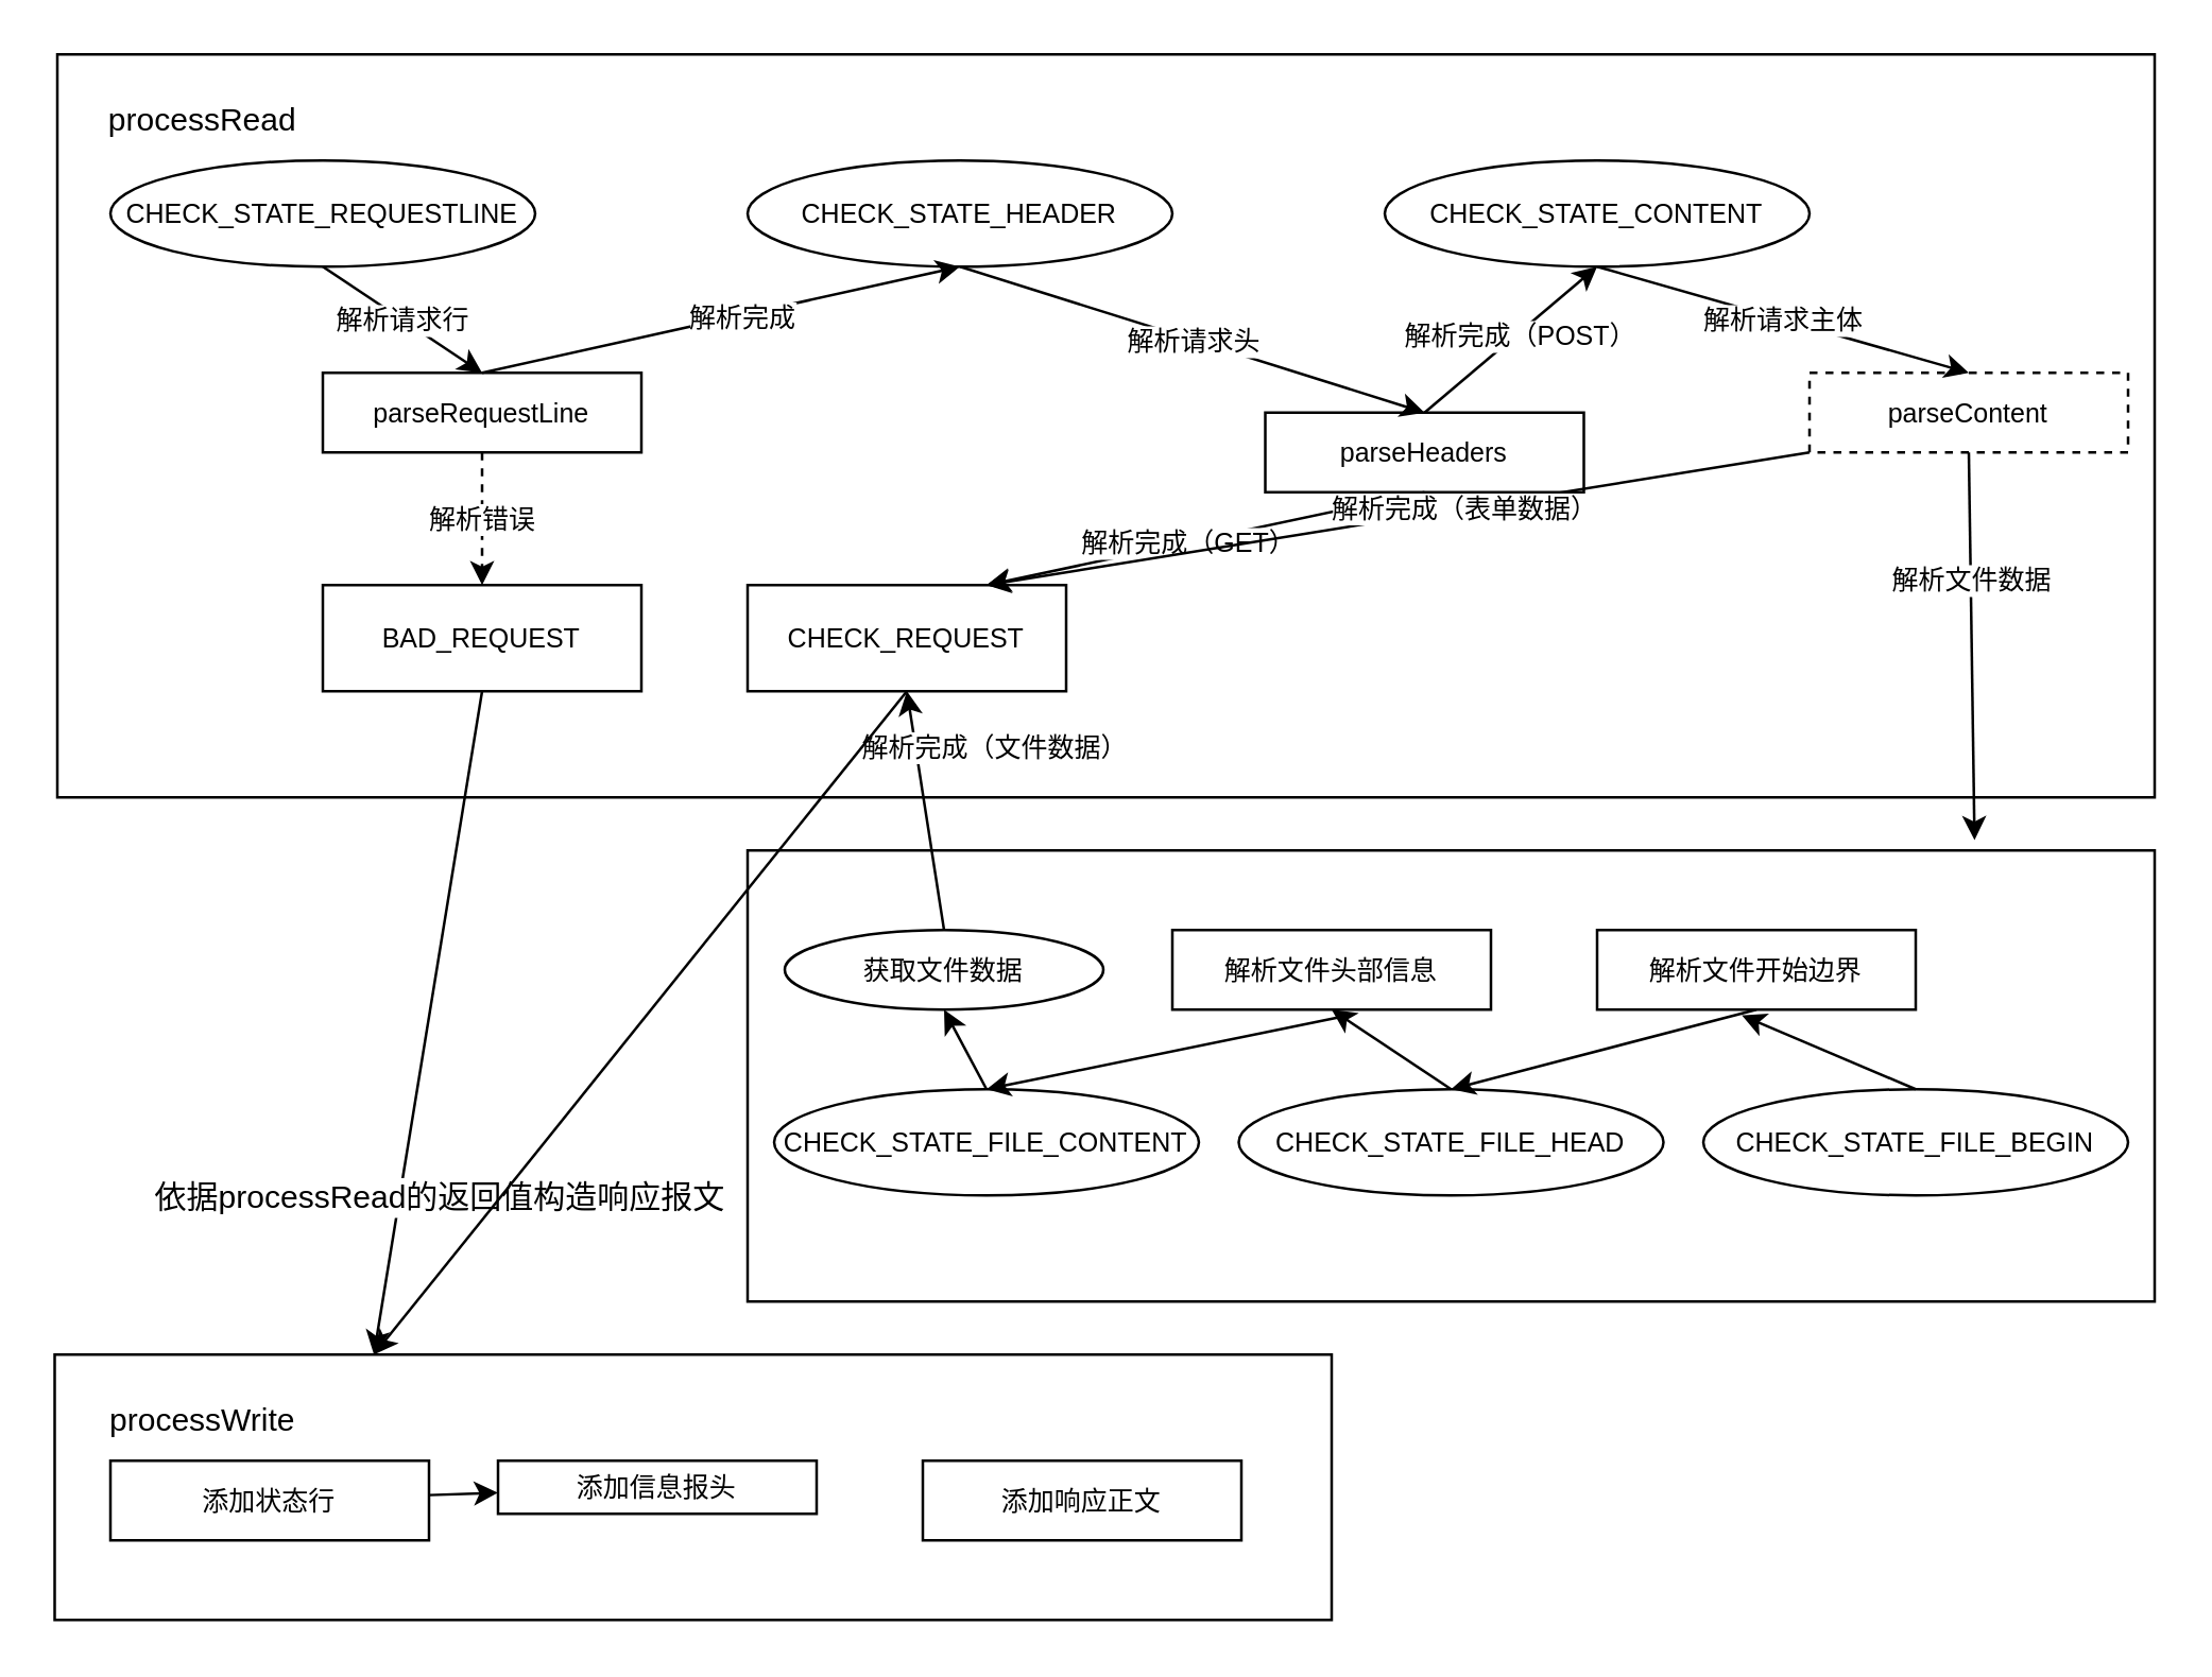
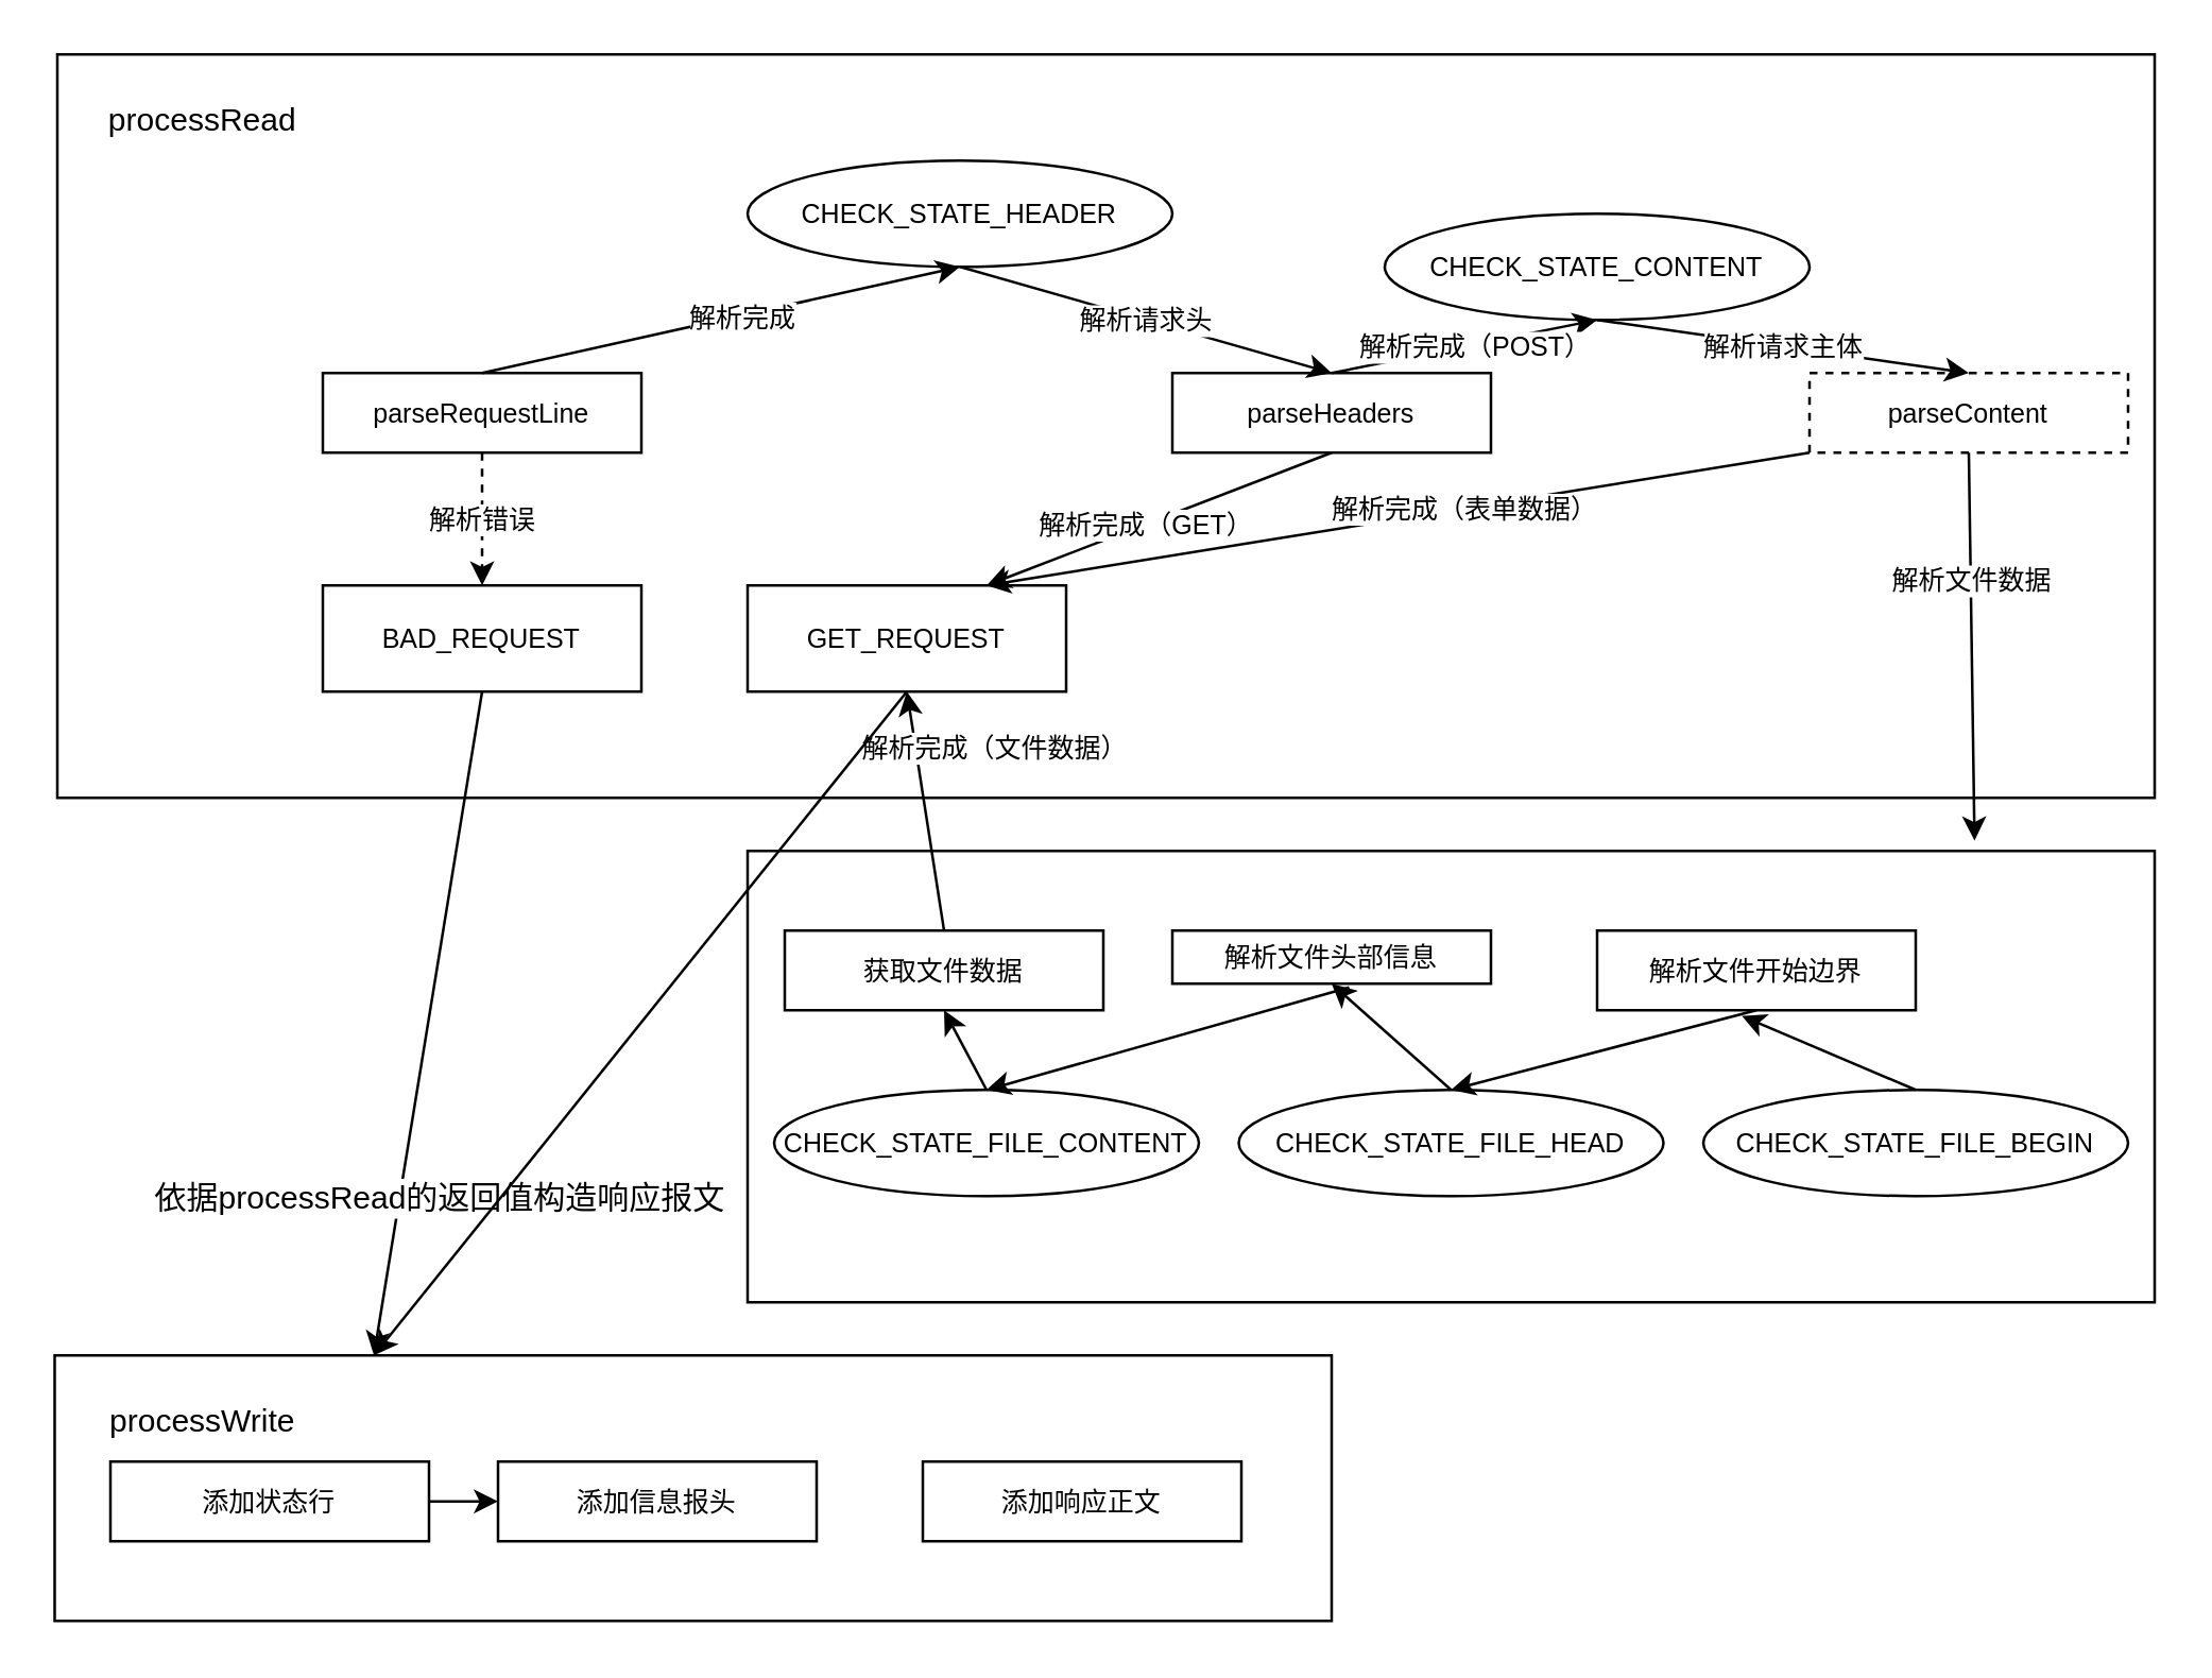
- <mxCell id="4" value="&lt;font style=&quot;font-size: 10px;&quot;&gt;CHECK_STATE_REQUESTLINE&lt;/font&gt;" style="ellipse;whiteSpace=wrap;html=1;fillColor=none;rounded=0;" parent="1" vertex="1"><mxGeometry x="41" y="60" width="160" height="40" as="geometry" /></mxCell>
- <mxCell id="6" value="&lt;font style=&quot;font-size: 10px;&quot;&gt;CHECK_STATE_CONTENT&lt;/font&gt;" style="ellipse;whiteSpace=wrap;html=1;fillColor=none;rounded=0;" parent="1" vertex="1"><mxGeometry x="521" y="60" width="160" height="40" as="geometry" /></mxCell>
+ <mxCell id="6" value="&lt;font style=&quot;font-size: 10px;&quot;&gt;CHECK_STATE_CONTENT&lt;/font&gt;" style="ellipse;whiteSpace=wrap;html=1;fillColor=none;rounded=0;" parent="1" vertex="1"><mxGeometry x="521" y="80" width="160" height="40" as="geometry" /></mxCell>
- <mxCell id="10" value="解析请求行" style="endArrow=classic;html=1;fontSize=10;exitX=0.5;exitY=1;exitDx=0;exitDy=0;entryX=0.5;entryY=0;entryDx=0;entryDy=0;rounded=0;" parent="1" source="4" target="7" edge="1"><mxGeometry width="50" height="50" relative="1" as="geometry"><mxPoint x="321" y="160" as="sourcePoint" /><mxPoint x="371" y="110" as="targetPoint" /></mxGeometry></mxCell>
- <mxCell id="8" value="parseHeaders" style="rounded=0;whiteSpace=wrap;html=1;fontSize=10;fillColor=none;" parent="1" vertex="1"><mxGeometry x="476" y="155" width="120" height="30" as="geometry" /></mxCell>
+ <mxCell id="8" value="parseHeaders" style="rounded=0;whiteSpace=wrap;html=1;fontSize=10;fillColor=none;" parent="1" vertex="1"><mxGeometry x="441" y="140" width="120" height="30" as="geometry" /></mxCell>
- <mxCell id="19" value="CHECK_REQUEST" style="rounded=0;whiteSpace=wrap;html=1;fontSize=10;fillColor=none;" parent="1" vertex="1"><mxGeometry x="281" y="220" width="120" height="40" as="geometry" /></mxCell>
+ <mxCell id="19" value="GET_REQUEST" style="rounded=0;whiteSpace=wrap;html=1;fontSize=10;fillColor=none;" parent="1" vertex="1"><mxGeometry x="281" y="220" width="120" height="40" as="geometry" /></mxCell>
- <mxCell id="32" value="获取文件数据" style="ellipse;whiteSpace=wrap;html=1;fontSize=10;fillColor=none;" parent="1" vertex="1"><mxGeometry x="295" y="350" width="120" height="30" as="geometry" /></mxCell>
+ <mxCell id="32" value="获取文件数据" style="rounded=0;whiteSpace=wrap;html=1;fontSize=10;fillColor=none;" parent="1" vertex="1"><mxGeometry x="295" y="350" width="120" height="30" as="geometry" /></mxCell>
- <mxCell id="31" value="解析文件头部信息" style="rounded=0;whiteSpace=wrap;html=1;fontSize=10;fillColor=none;" parent="1" vertex="1"><mxGeometry x="441" y="350" width="120" height="30" as="geometry" /></mxCell>
+ <mxCell id="31" value="解析文件头部信息" style="rounded=0;whiteSpace=wrap;html=1;fontSize=10;fillColor=none;" parent="1" vertex="1"><mxGeometry x="441" y="350" width="120" height="20" as="geometry" /></mxCell>
- <mxCell id="46" value="添加信息报头" style="rounded=0;whiteSpace=wrap;html=1;fontSize=10;fillColor=none;" parent="1" vertex="1"><mxGeometry x="187" y="550" width="120" height="20" as="geometry" /></mxCell>
+ <mxCell id="46" value="添加信息报头" style="rounded=0;whiteSpace=wrap;html=1;fontSize=10;fillColor=none;" parent="1" vertex="1"><mxGeometry x="187" y="550" width="120" height="30" as="geometry" /></mxCell>
